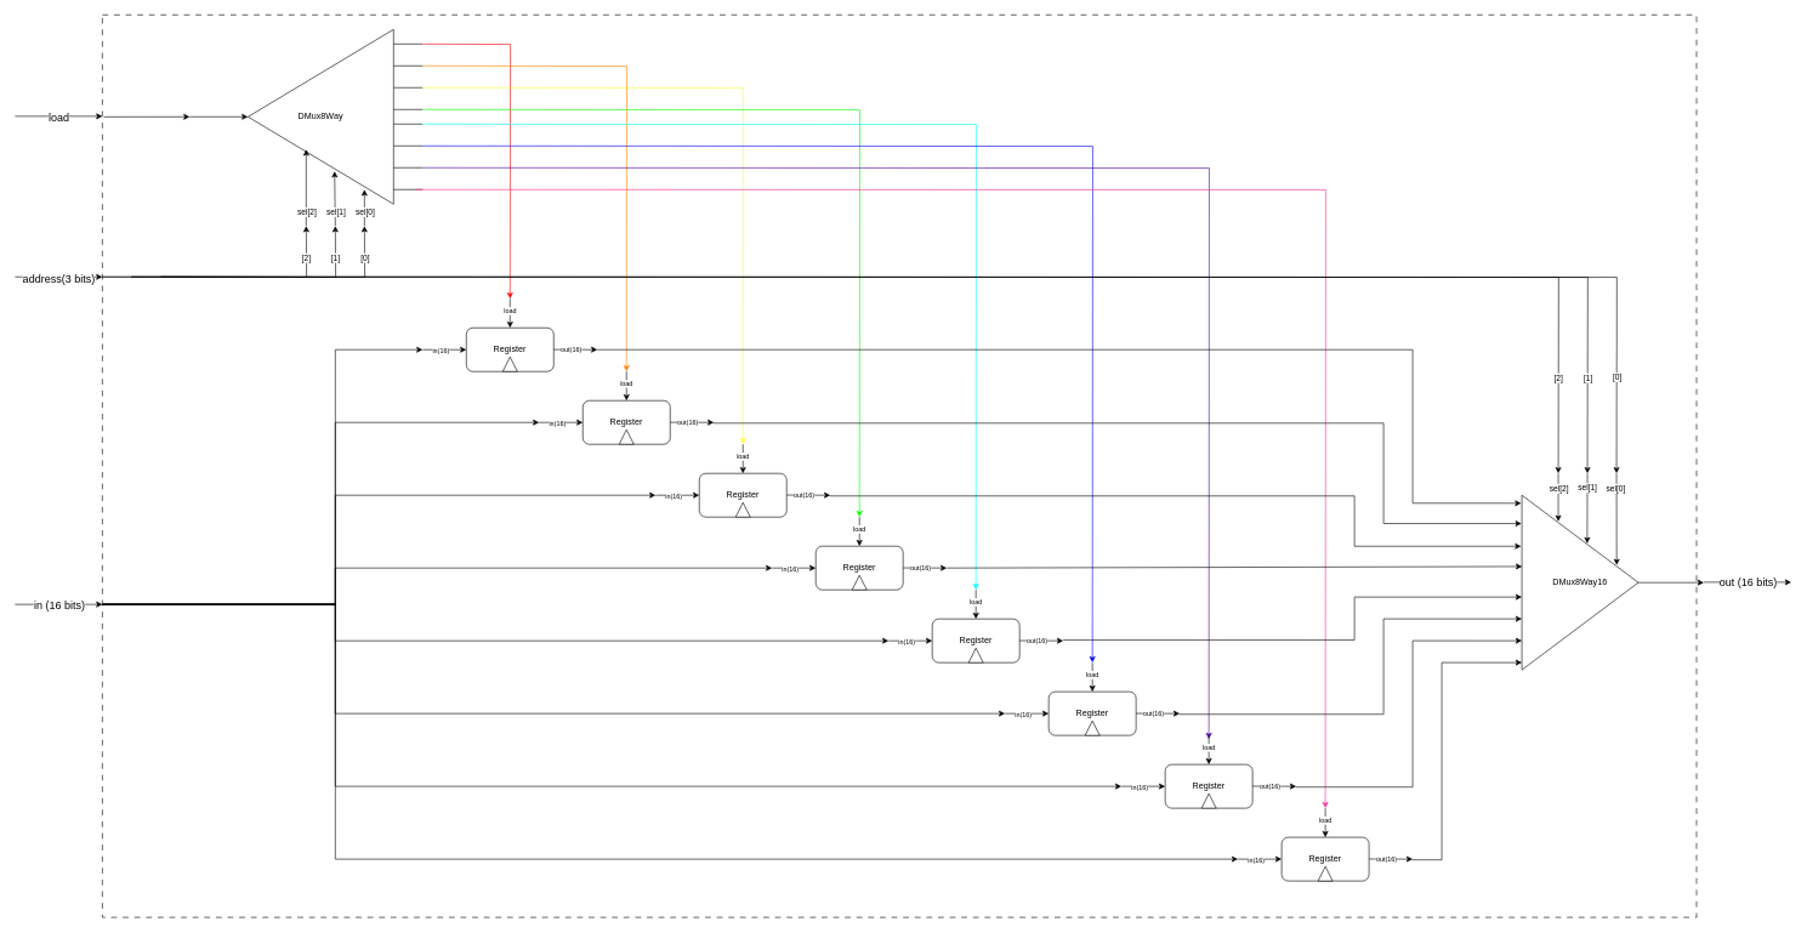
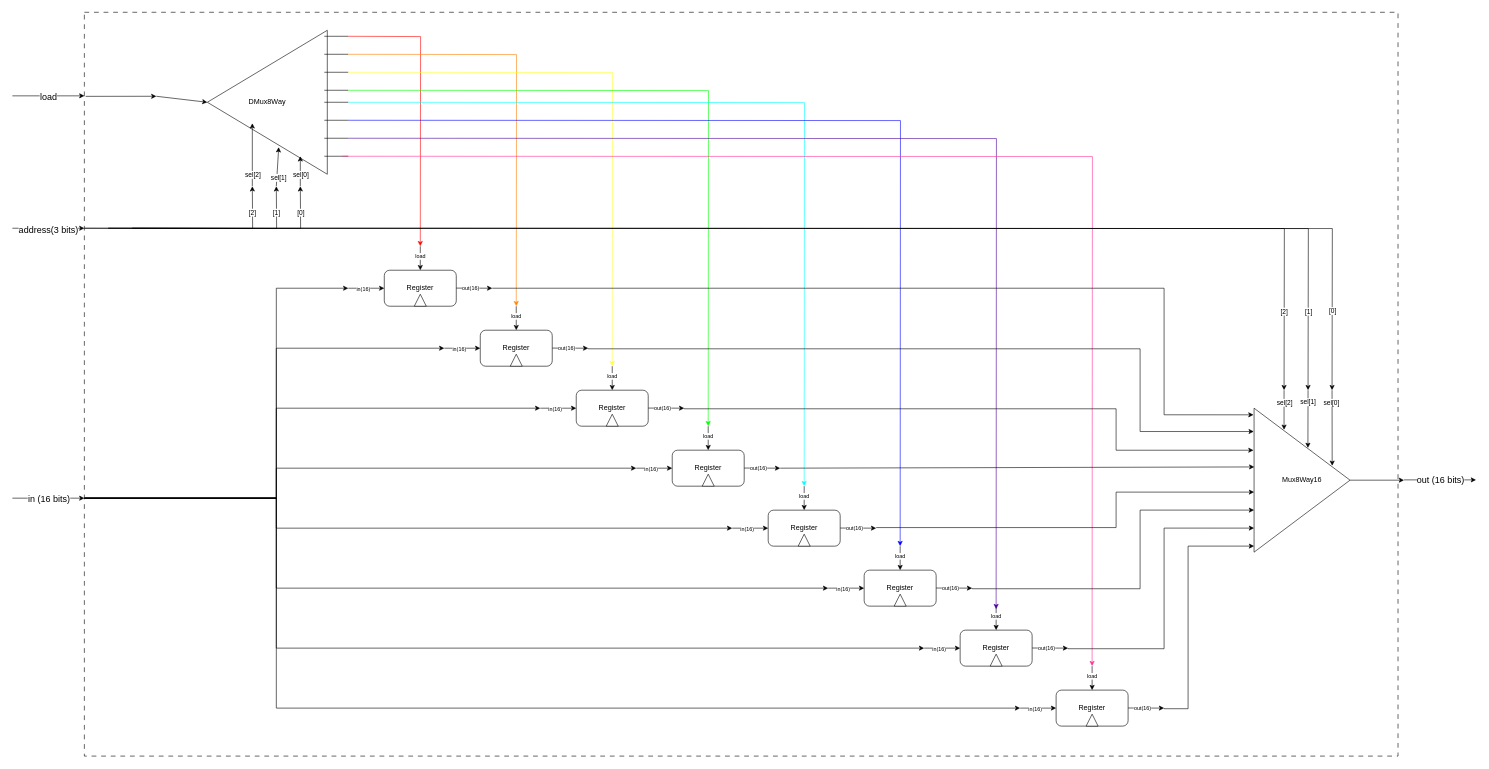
- <mxCell id="4" value="DMux8Way" style="triangle;whiteSpace=wrap;html=1;direction=west;" vertex="1" parent="3"><mxGeometry x="80" width="200" height="240" as="geometry" /></mxCell>
+ <mxCell id="4" value="DMux8Way" style="triangle;whiteSpace=wrap;html=1;direction=west;" vertex="1" parent="3"><mxGeometry x="85" y="10" width="200" height="240" as="geometry" /></mxCell>
- <mxCell id="112" value="DMux8Way16" style="triangle;whiteSpace=wrap;html=1;container=0;" vertex="1" parent="1"><mxGeometry x="2090" y="680" width="160" height="240" as="geometry" /></mxCell>
+ <mxCell id="112" value="Mux8Way16" style="triangle;whiteSpace=wrap;html=1;container=0;" vertex="1" parent="1"><mxGeometry x="2090" y="680" width="160" height="240" as="geometry" /></mxCell>
